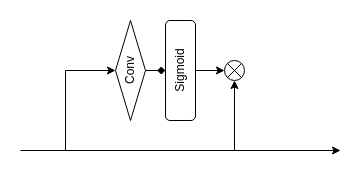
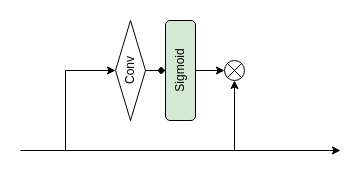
- <mxCell id="5" value="Sigmoid" style="rounded=1;whiteSpace=wrap;html=1;horizontal=0;" vertex="1" parent="1"><mxGeometry x="165" y="20" width="30" height="100" as="geometry" /></mxCell>
+ <mxCell id="5" value="Sigmoid" style="rounded=1;whiteSpace=wrap;html=1;horizontal=0;fillColor=#d5e8d4;" vertex="1" parent="1"><mxGeometry x="165" y="20" width="30" height="100" as="geometry" /></mxCell>
